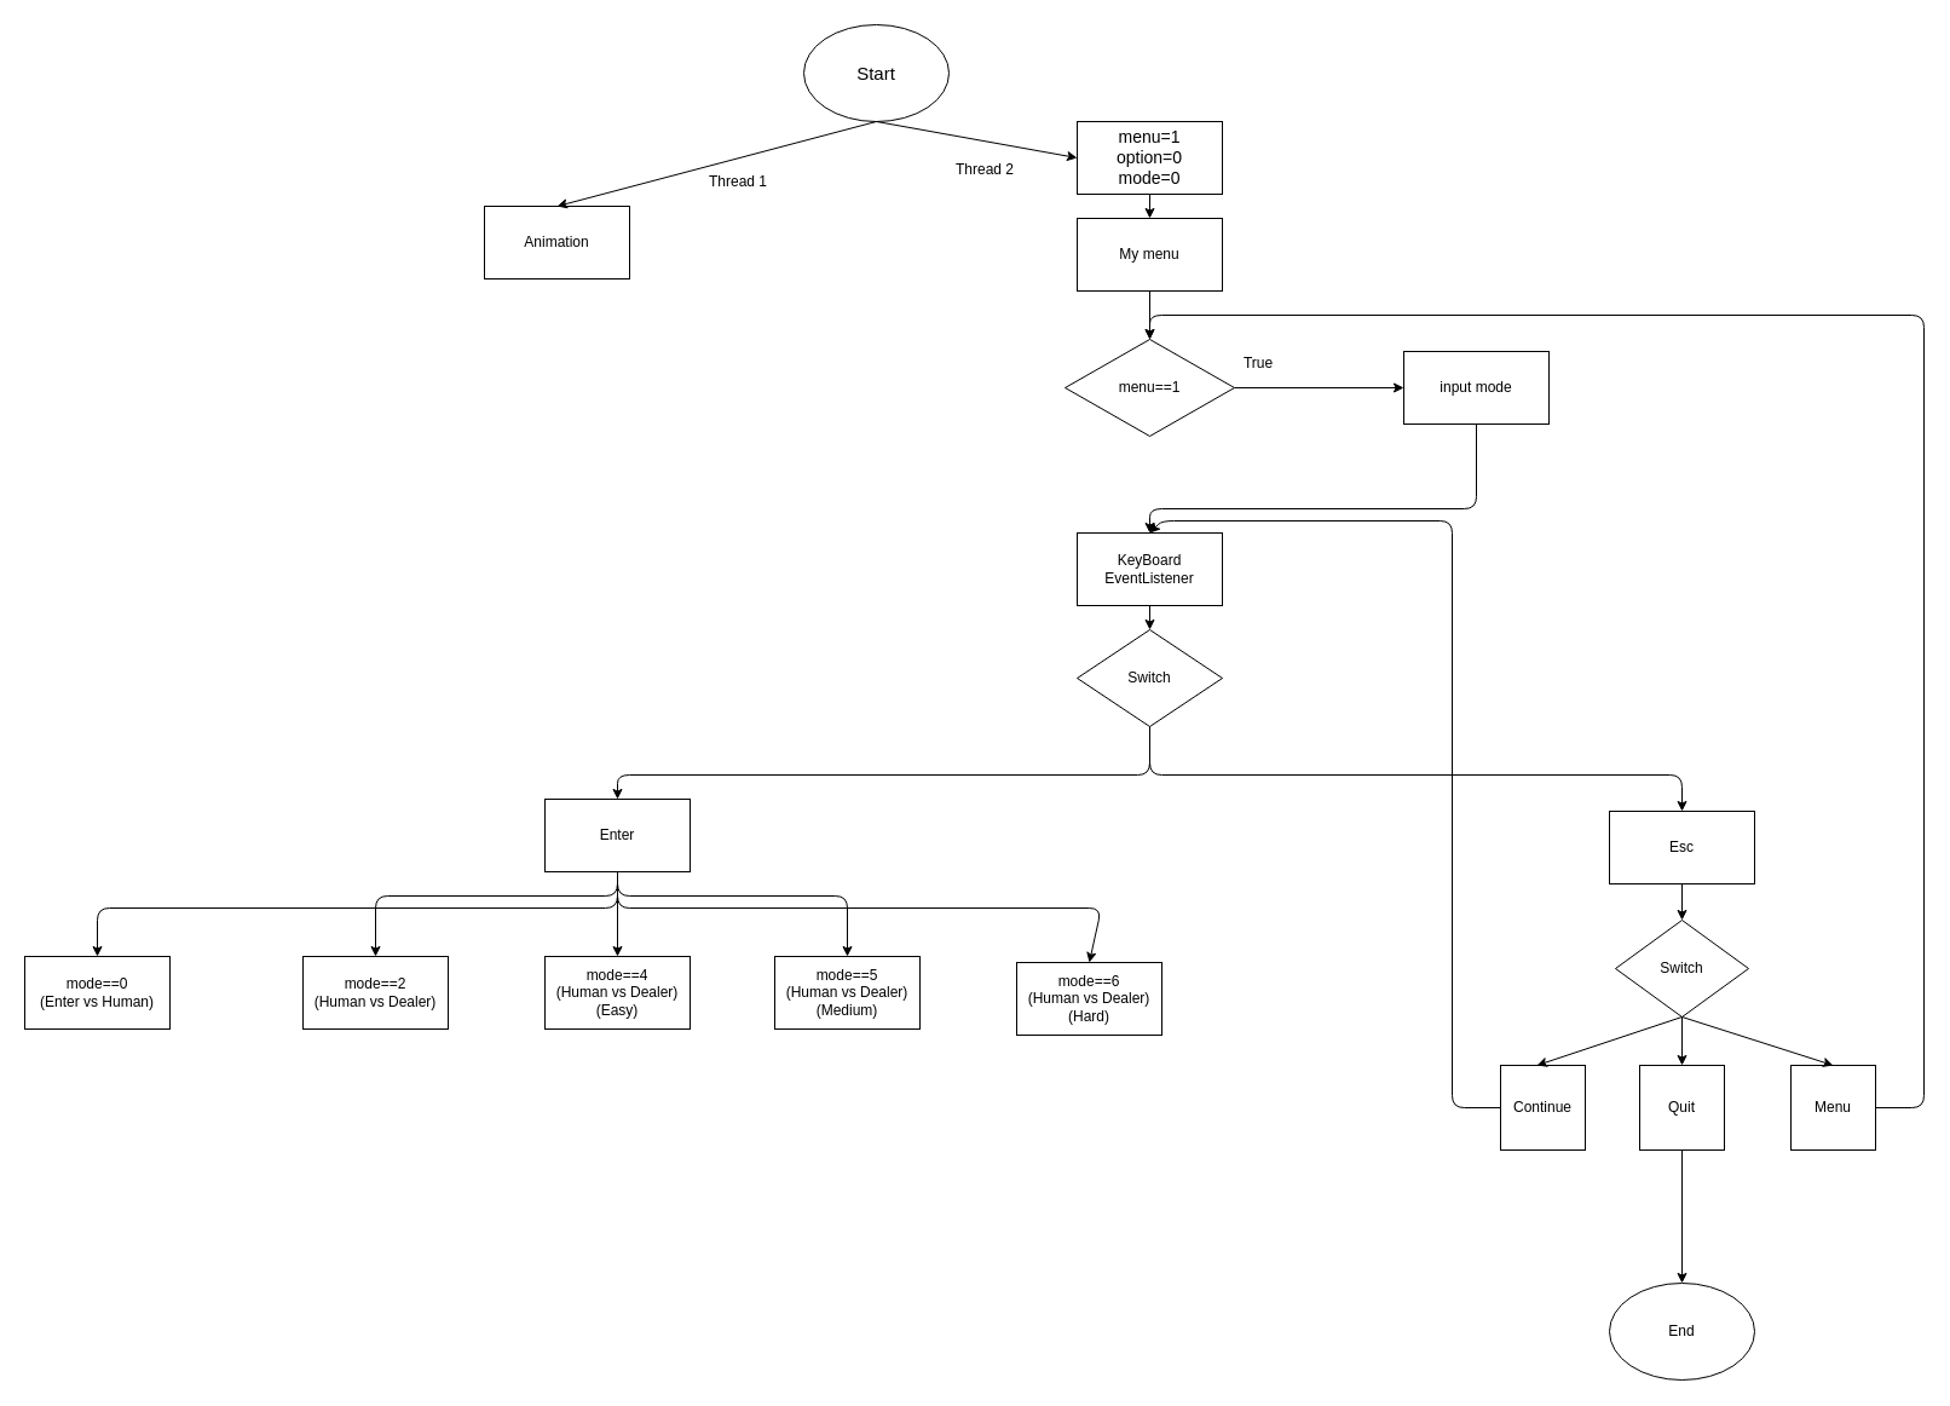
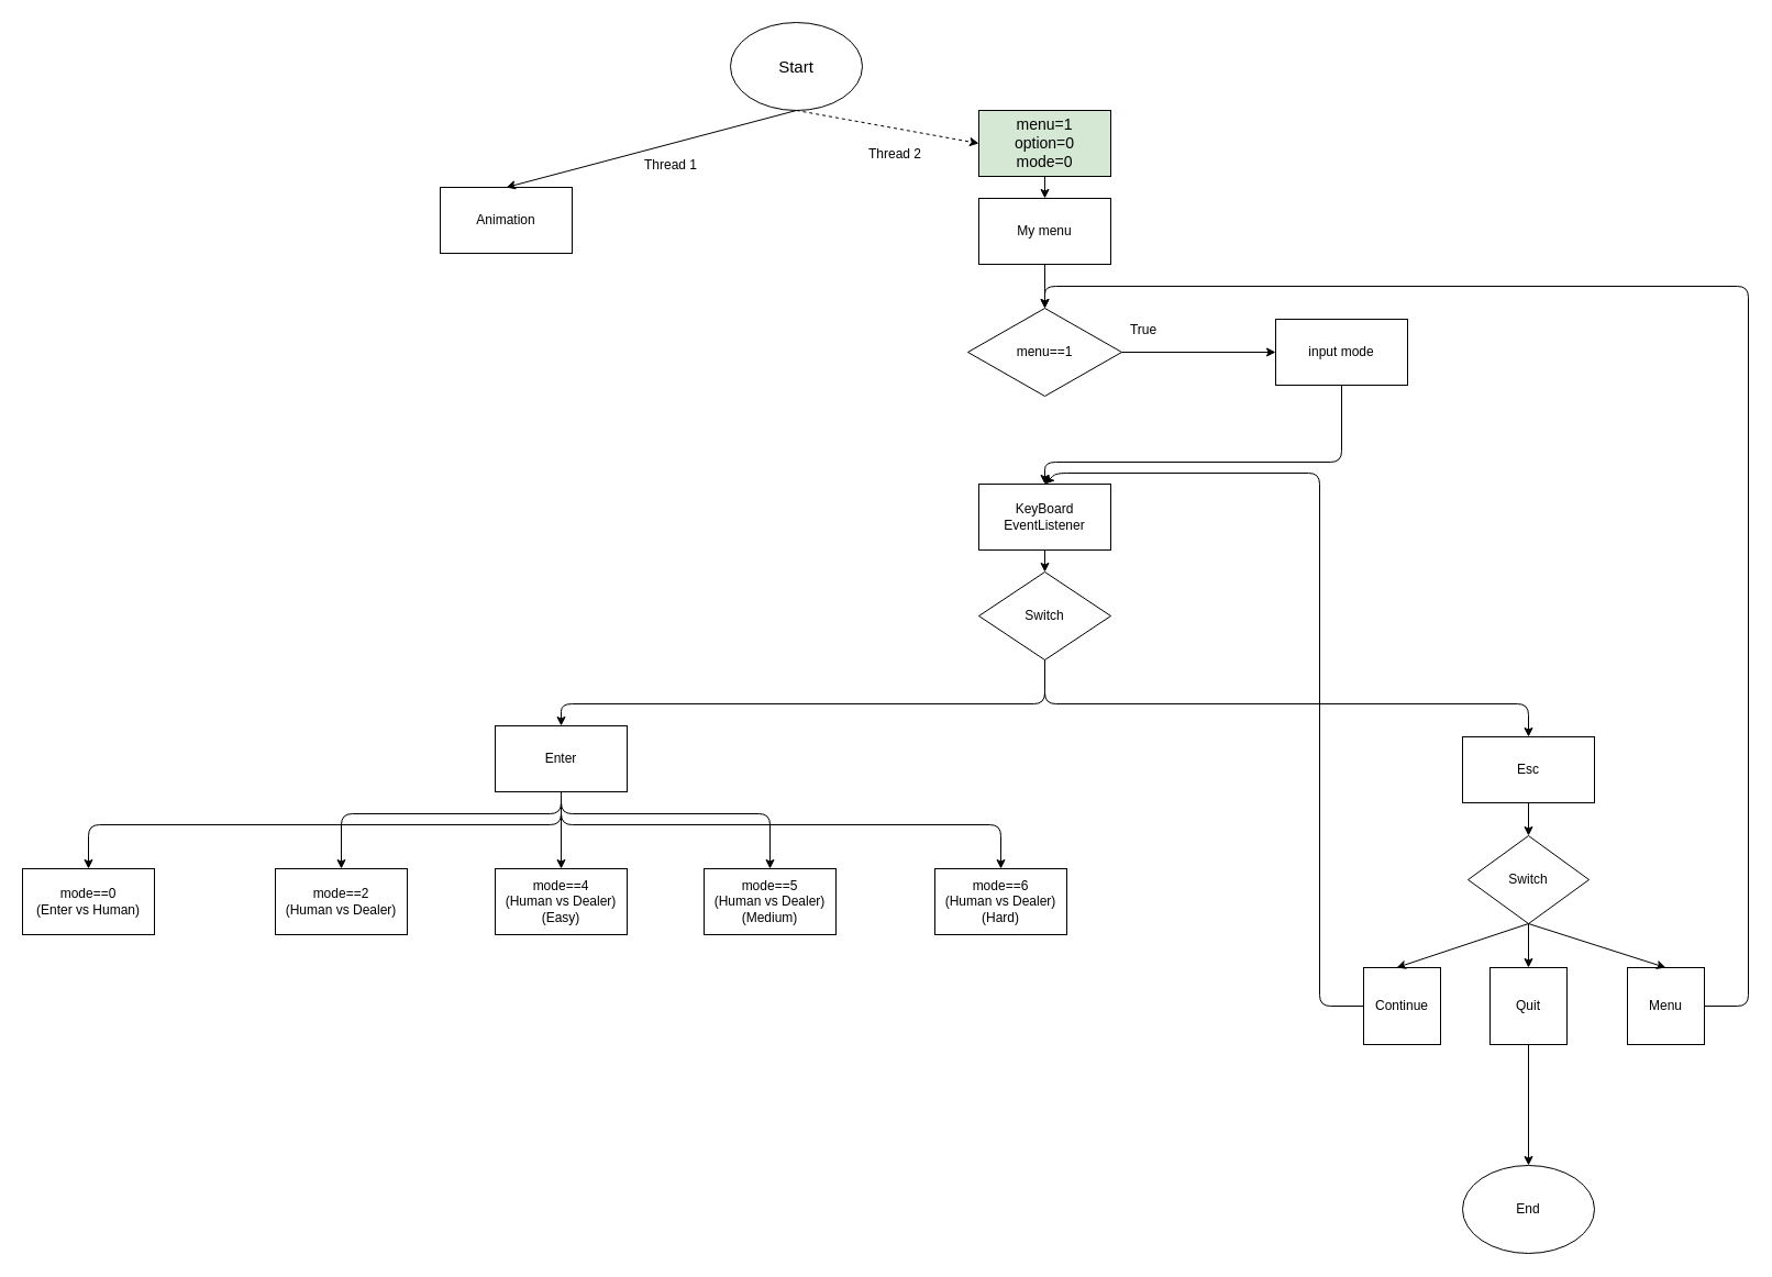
- <mxCell id="30" value="" style="endArrow=classic;html=1;exitX=0.5;exitY=1;exitDx=0;exitDy=0;entryX=0;entryY=0.5;entryDx=0;entryDy=0;" edge="1" parent="1" source="2" target="5"><mxGeometry width="50" height="50" relative="1" as="geometry"><mxPoint x="1150" y="310" as="sourcePoint" /><mxPoint x="1200" y="260" as="targetPoint" /></mxGeometry></mxCell>
+ <mxCell id="30" value="" style="endArrow=classic;html=1;exitX=0.5;exitY=1;exitDx=0;exitDy=0;entryX=0;entryY=0.5;entryDx=0;entryDy=0;dashed=1;" edge="1" parent="1" source="2" target="5"><mxGeometry width="50" height="50" relative="1" as="geometry"><mxPoint x="1150" y="310" as="sourcePoint" /><mxPoint x="1200" y="260" as="targetPoint" /></mxGeometry></mxCell>
- <mxCell id="5" value="&lt;font style=&quot;font-size: 14px&quot;&gt;menu=1&lt;br&gt;option=0&lt;br&gt;&lt;/font&gt;&lt;div style=&quot;font-size: 14px&quot;&gt;&lt;font style=&quot;font-size: 14px&quot;&gt;mode=0&lt;/font&gt;&lt;/div&gt;" style="rounded=0;whiteSpace=wrap;html=1;align=center;" vertex="1" parent="1"><mxGeometry x="890" y="100" width="120" height="60" as="geometry" /></mxCell>
+ <mxCell id="5" value="&lt;font style=&quot;font-size: 14px&quot;&gt;menu=1&lt;br&gt;option=0&lt;br&gt;&lt;/font&gt;&lt;div style=&quot;font-size: 14px&quot;&gt;&lt;font style=&quot;font-size: 14px&quot;&gt;mode=0&lt;/font&gt;&lt;/div&gt;" style="rounded=0;whiteSpace=wrap;html=1;align=center;fillColor=#d5e8d4;" vertex="1" parent="1"><mxGeometry x="890" y="100" width="120" height="60" as="geometry" /></mxCell>
- <mxCell id="40" value="&lt;span&gt;mode==6&lt;/span&gt;&lt;br&gt;&lt;span&gt;(Human vs Dealer)&lt;/span&gt;&lt;br&gt;&lt;span&gt;(Hard)&lt;/span&gt;" style="rounded=0;whiteSpace=wrap;html=1;" vertex="1" parent="1"><mxGeometry x="840" y="795" width="120" height="60" as="geometry" /></mxCell>
+ <mxCell id="40" value="&lt;span&gt;mode==6&lt;/span&gt;&lt;br&gt;&lt;span&gt;(Human vs Dealer)&lt;/span&gt;&lt;br&gt;&lt;span&gt;(Hard)&lt;/span&gt;" style="rounded=0;whiteSpace=wrap;html=1;" vertex="1" parent="1"><mxGeometry x="850" y="790" width="120" height="60" as="geometry" /></mxCell>
